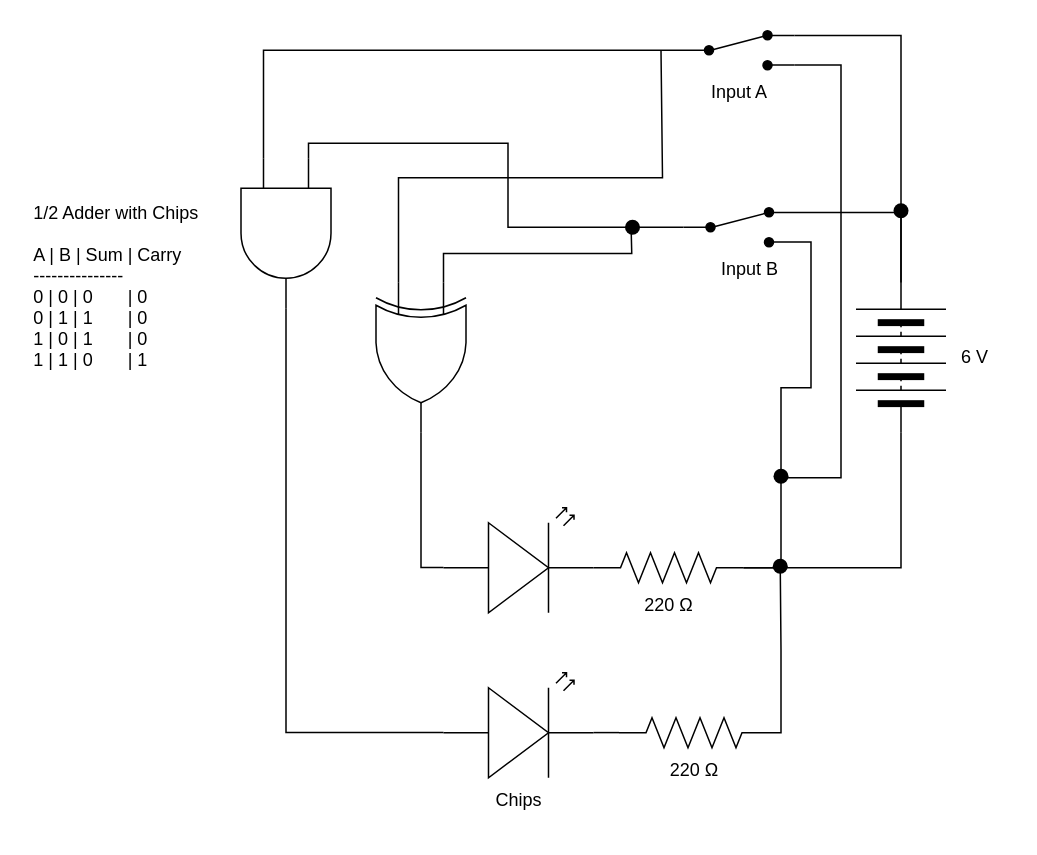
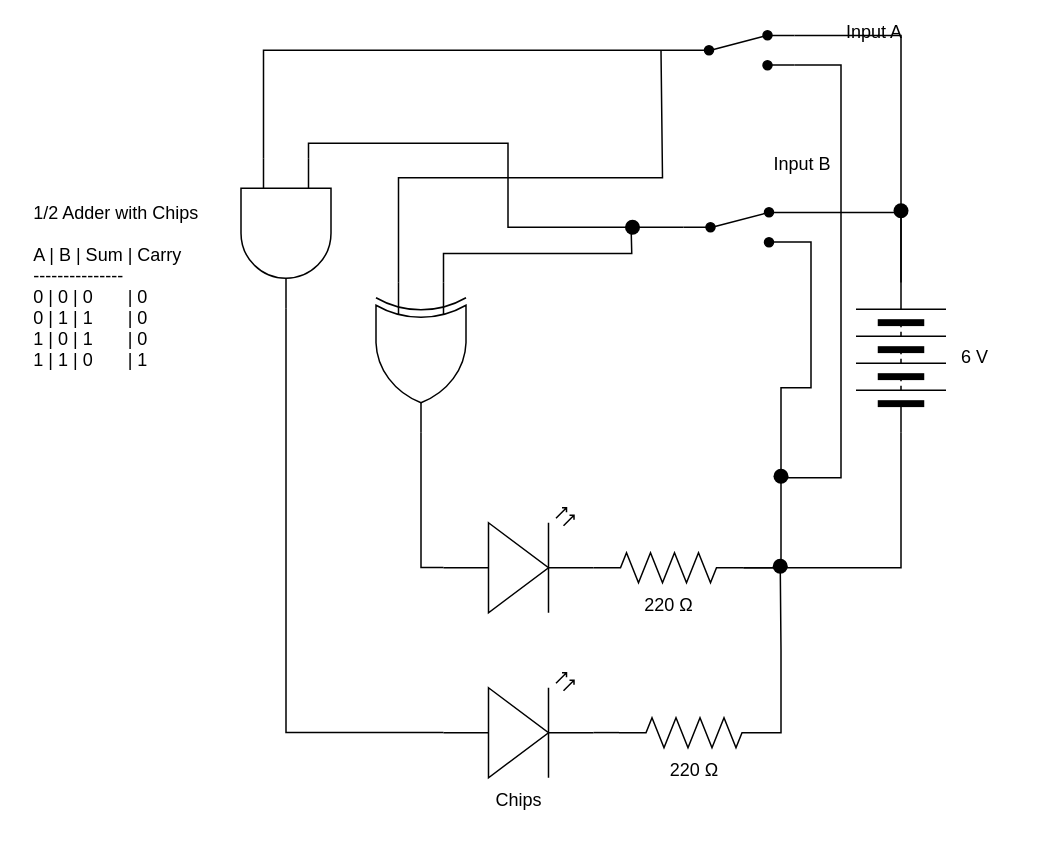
- <mxCell id="12" value="Input A" style="text;html=1;align=center;verticalAlign=middle;resizable=0;points=[];autosize=1;strokeColor=none;fillColor=none;" parent="1" vertex="1"><mxGeometry x="461.5" y="46" width="60" height="30" as="geometry" /></mxCell>
+ <mxCell id="12" value="Input A" style="text;html=1;align=center;verticalAlign=middle;resizable=0;points=[];autosize=1;strokeColor=none;fillColor=none;" parent="1" vertex="1"><mxGeometry x="551.5" y="6" width="60" height="30" as="geometry" /></mxCell>
- <mxCell id="13" value="Input B" style="text;html=1;align=center;verticalAlign=middle;resizable=0;points=[];autosize=1;strokeColor=none;fillColor=none;" parent="1" vertex="1"><mxGeometry x="469" y="164" width="60" height="30" as="geometry" /></mxCell>
+ <mxCell id="13" value="Input B" style="text;html=1;align=center;verticalAlign=middle;resizable=0;points=[];autosize=1;strokeColor=none;fillColor=none;" parent="1" vertex="1"><mxGeometry x="504" y="94" width="60" height="30" as="geometry" /></mxCell>
